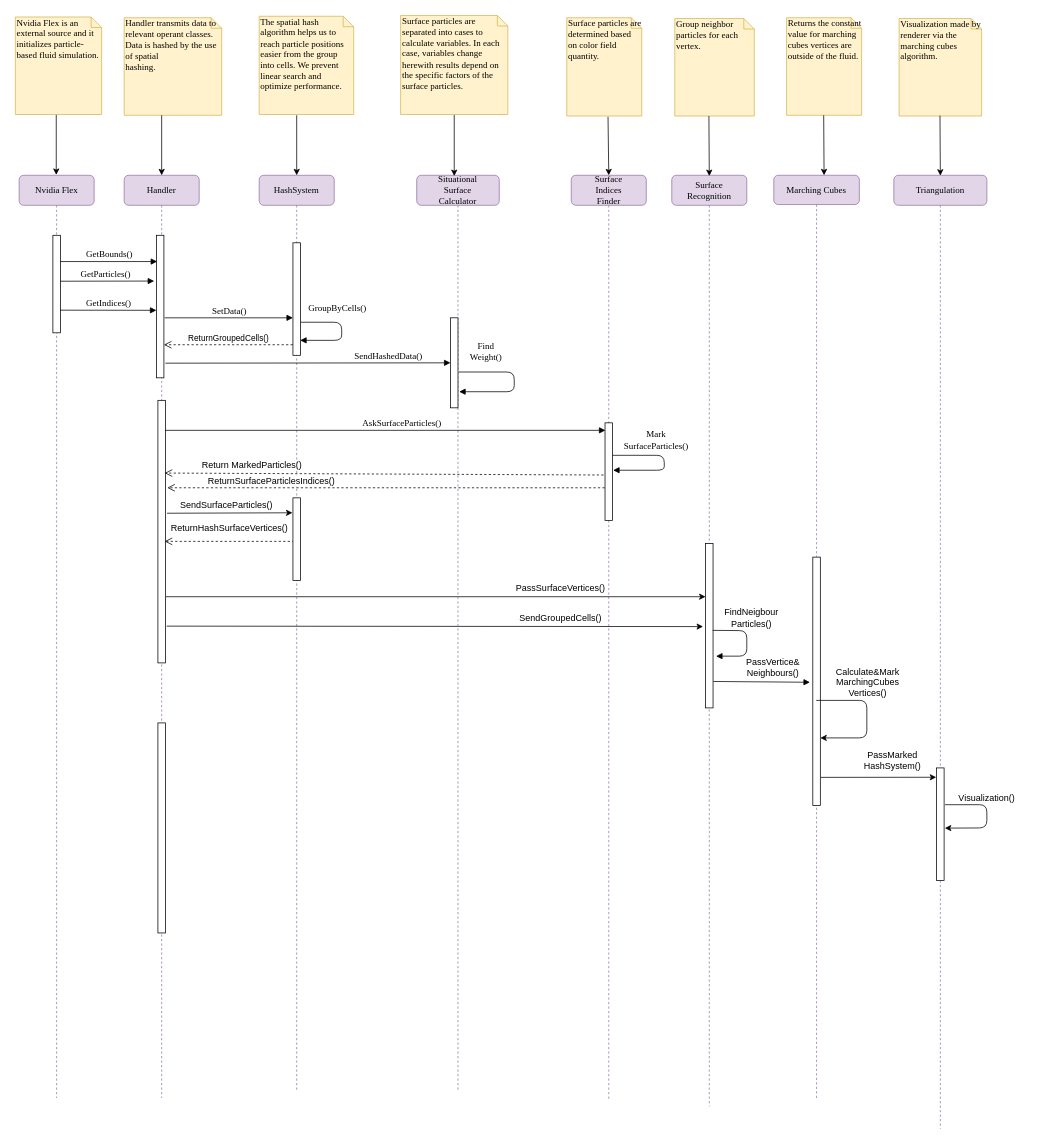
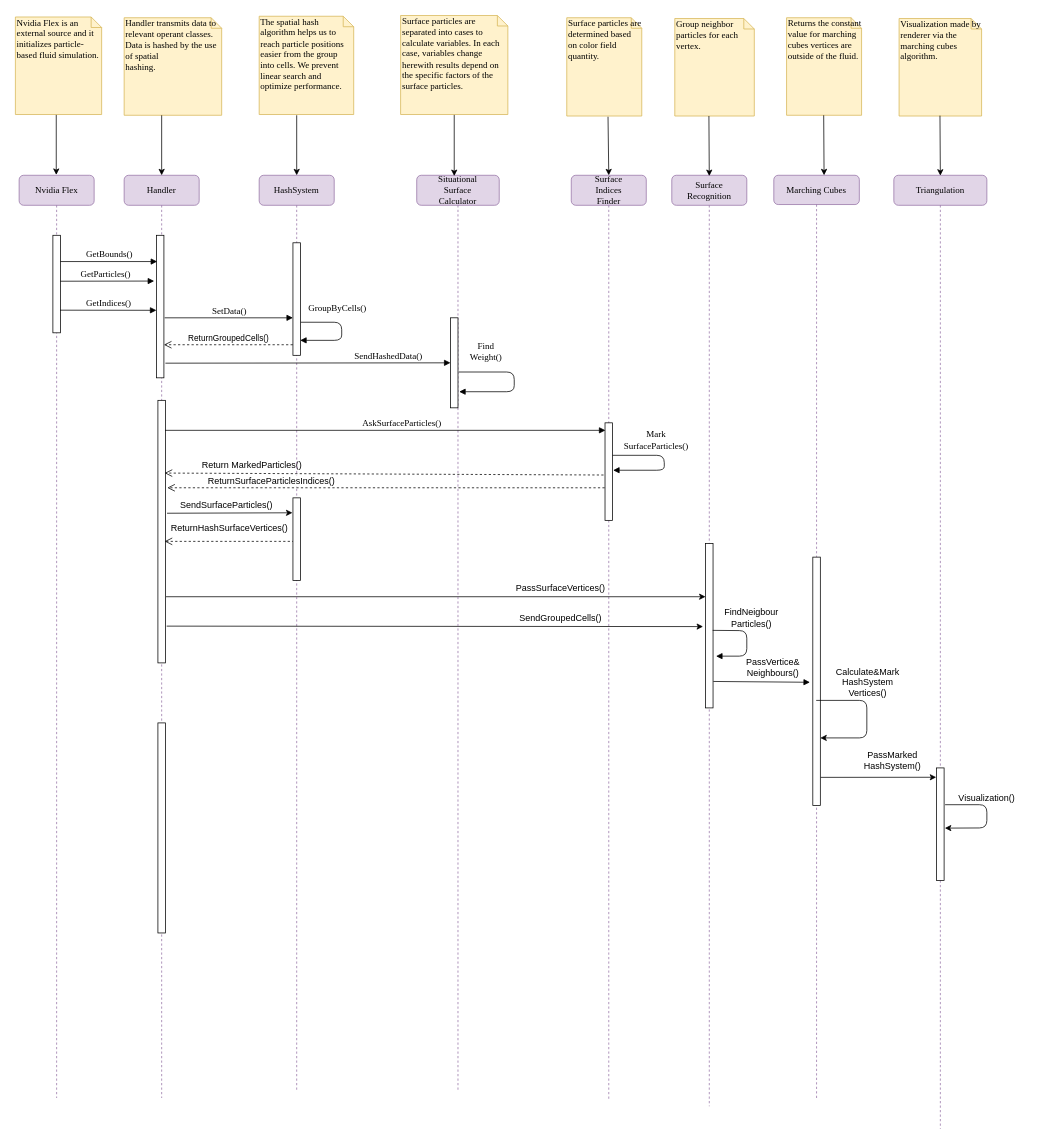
- <mxCell id="51" value="Calculate&amp;amp;Mark&lt;br&gt;MarchingCubes&lt;br&gt;Vertices()" style="text;html=1;strokeColor=none;fillColor=none;align=center;verticalAlign=middle;whiteSpace=wrap;rounded=0;" parent="1" vertex="1"><mxGeometry x="1111.5" y="889" width="89" height="40" as="geometry" /></mxCell>
+ <mxCell id="51" value="Calculate&amp;amp;Mark&lt;br&gt;HashSystem&lt;br&gt;Vertices()" style="text;html=1;strokeColor=none;fillColor=none;align=center;verticalAlign=middle;whiteSpace=wrap;rounded=0;" parent="1" vertex="1"><mxGeometry x="1111.5" y="889" width="89" height="40" as="geometry" /></mxCell>
